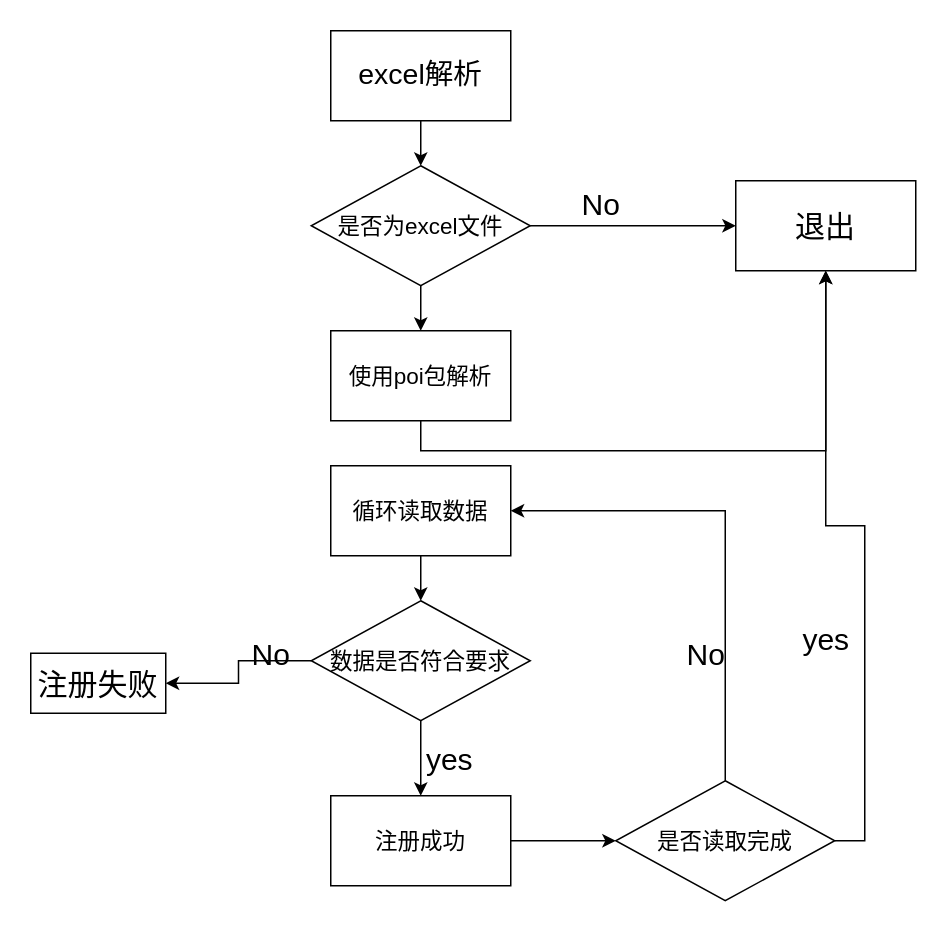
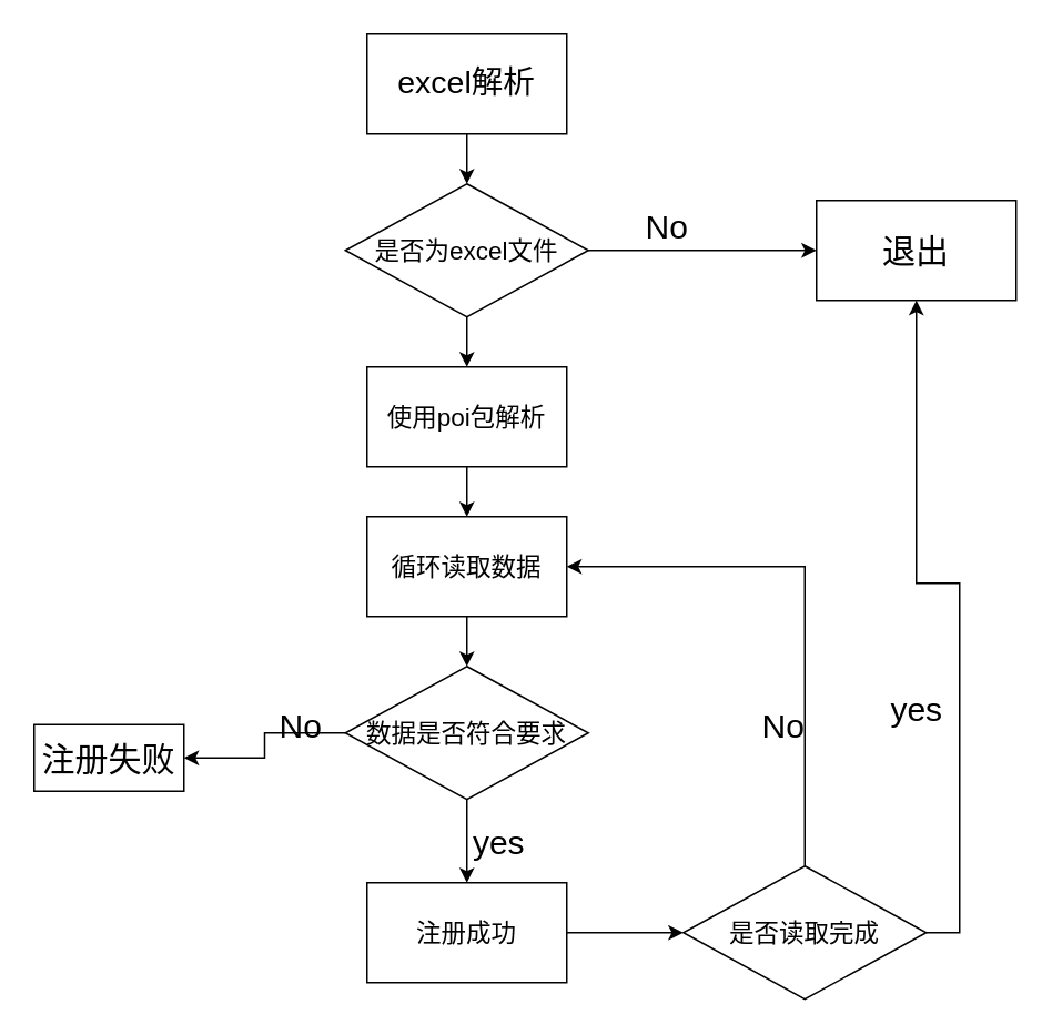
- <mxCell id="7" style="edgeStyle=orthogonalEdgeStyle;rounded=0;orthogonalLoop=1;jettySize=auto;html=1;exitX=0.5;exitY=1;exitDx=0;exitDy=0;fontSize=15;" edge="1" parent="1" source="8" target="19"><mxGeometry relative="1" as="geometry" /></mxCell>
+ <mxCell id="7" style="edgeStyle=orthogonalEdgeStyle;rounded=0;orthogonalLoop=1;jettySize=auto;html=1;exitX=0.5;exitY=1;exitDx=0;exitDy=0;entryX=0.5;entryY=0;entryDx=0;entryDy=0;fontSize=15;" edge="1" parent="1" source="8" target="15"><mxGeometry relative="1" as="geometry" /></mxCell>
